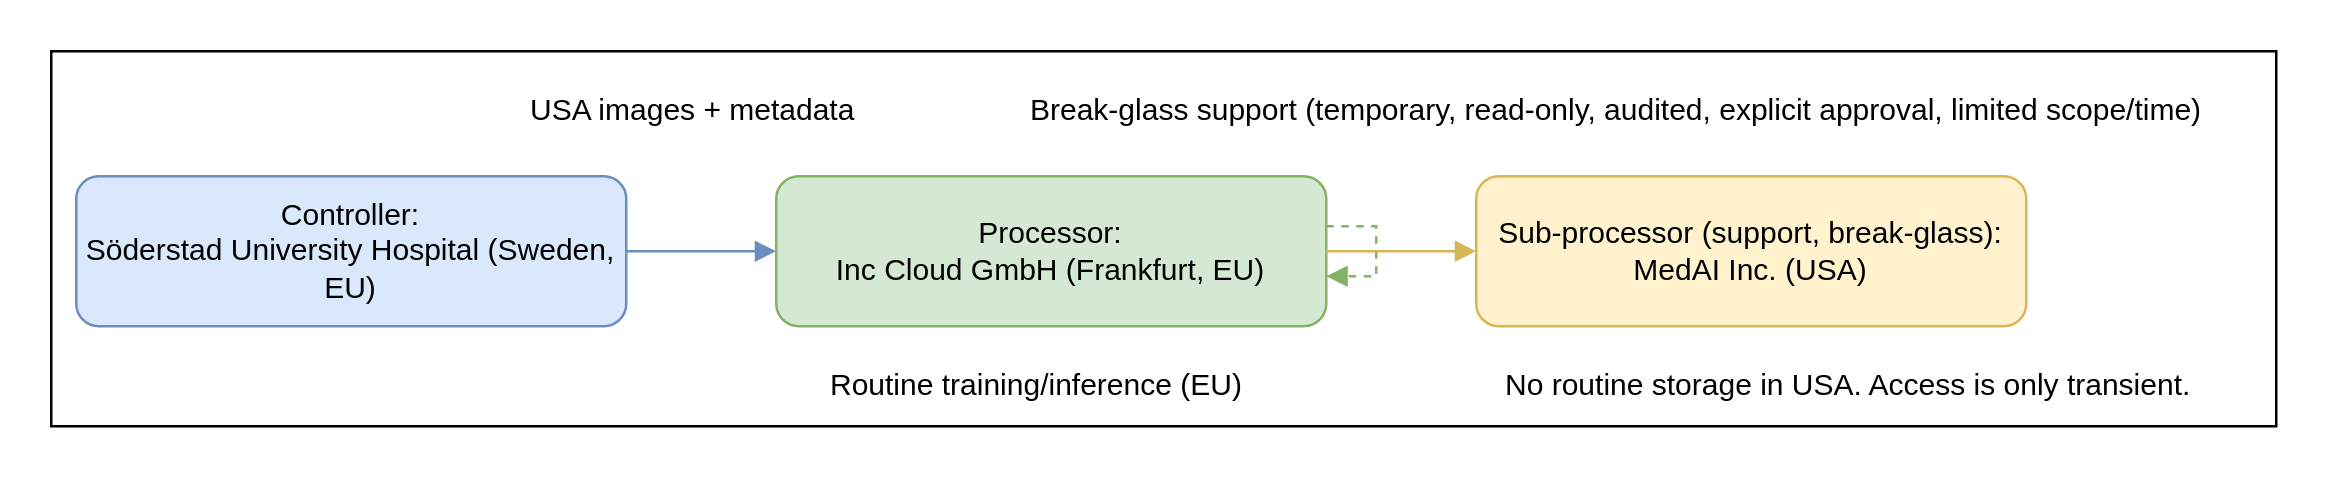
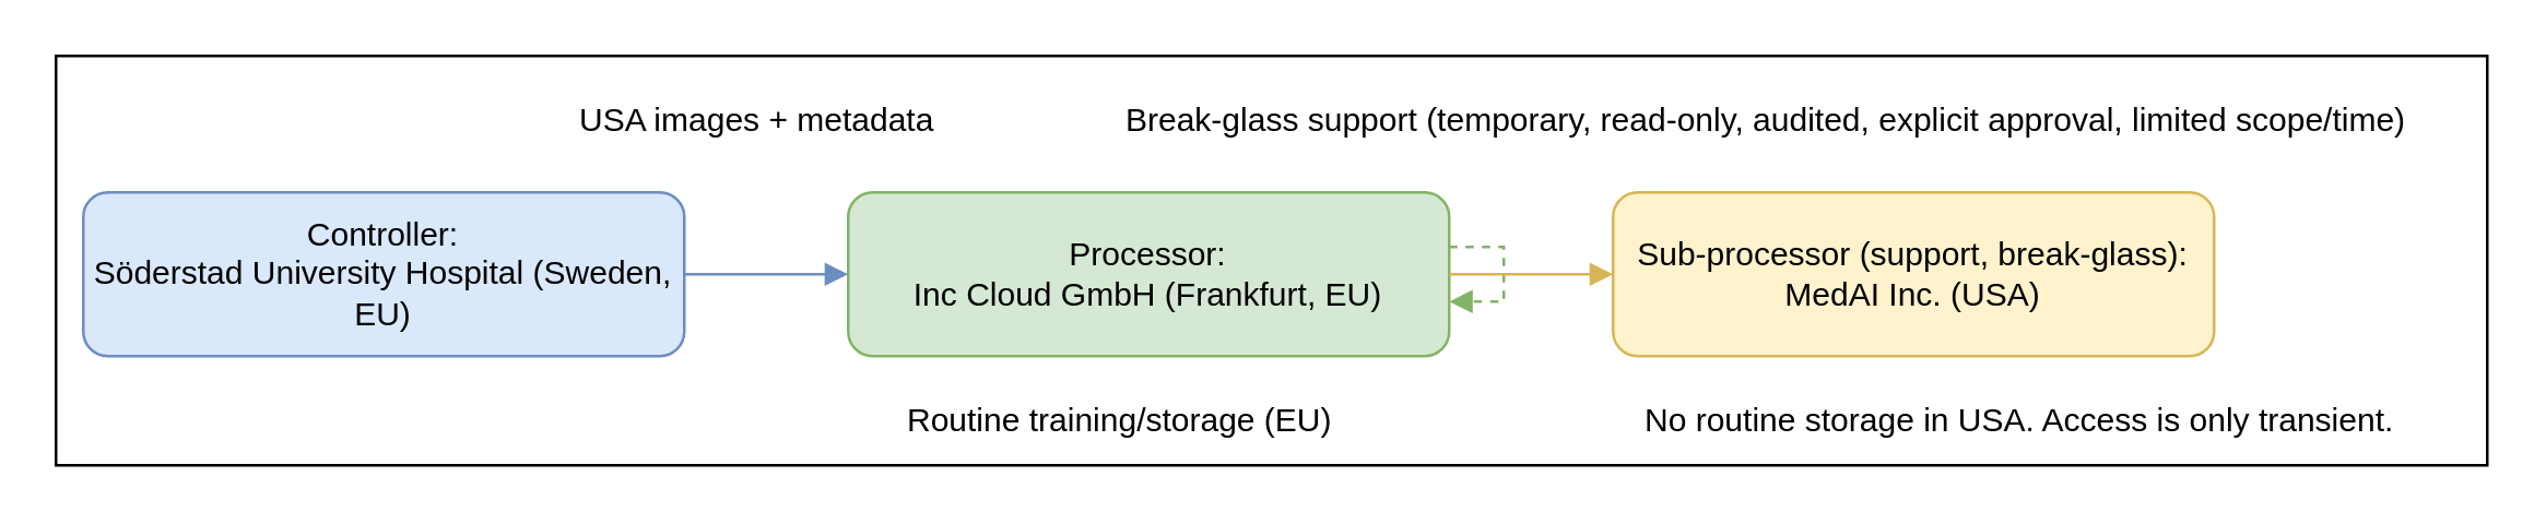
- <mxCell id="9" value="Routine training/inference (EU)" style="text;html=1;strokeColor=none;fillColor=none;" parent="1" vertex="1"><mxGeometry x="330" y="140" width="180" height="20" as="geometry" /></mxCell>
+ <mxCell id="9" value="Routine training/storage (EU)" style="text;html=1;strokeColor=none;fillColor=none;" parent="1" vertex="1"><mxGeometry x="330" y="140" width="180" height="20" as="geometry" /></mxCell>
